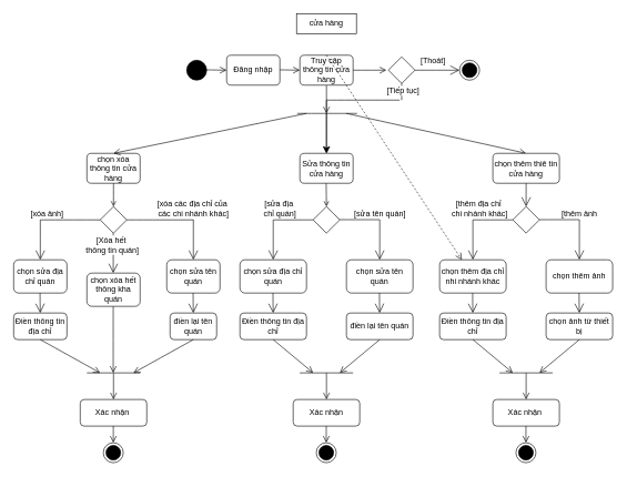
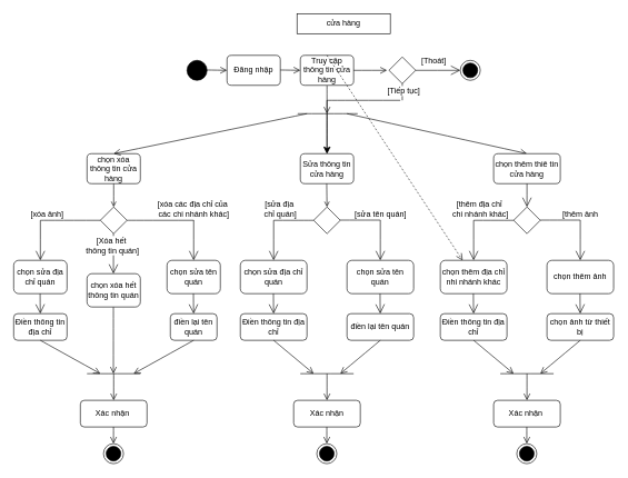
- <mxCell id="84" value="cửa hàng" style="rounded=0;whiteSpace=wrap;html=1;" vertex="1" parent="1"><mxGeometry x="445" y="20" width="90" height="30" as="geometry" /></mxCell>
+ <mxCell id="84" value="cửa hàng" style="rounded=0;whiteSpace=wrap;html=1;" vertex="1" parent="1"><mxGeometry x="445" y="20" width="140" height="30" as="geometry" /></mxCell>
- <mxCell id="83" value="chọn xóa hết thông kha quán" style="rounded=1;whiteSpace=wrap;html=1;" vertex="1" parent="1"><mxGeometry x="130" y="410" width="80" height="50" as="geometry" /></mxCell>
+ <mxCell id="83" value="chọn xóa hết thông tin quán" style="rounded=1;whiteSpace=wrap;html=1;" vertex="1" parent="1"><mxGeometry x="130" y="410" width="80" height="50" as="geometry" /></mxCell>
